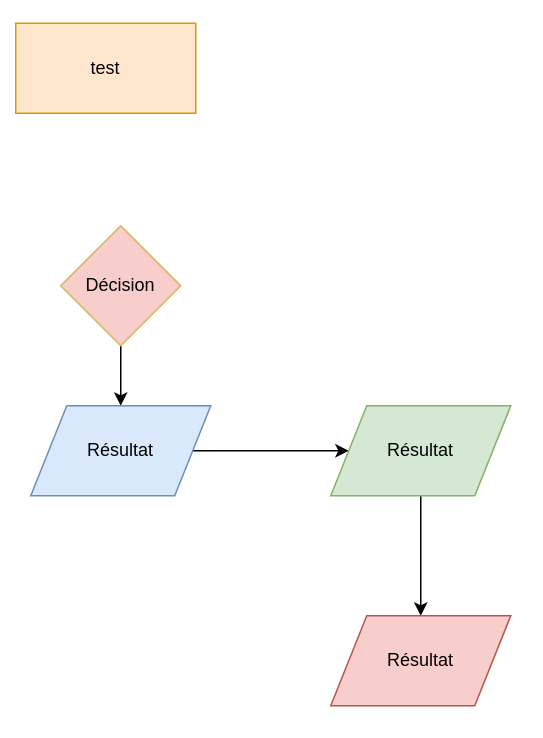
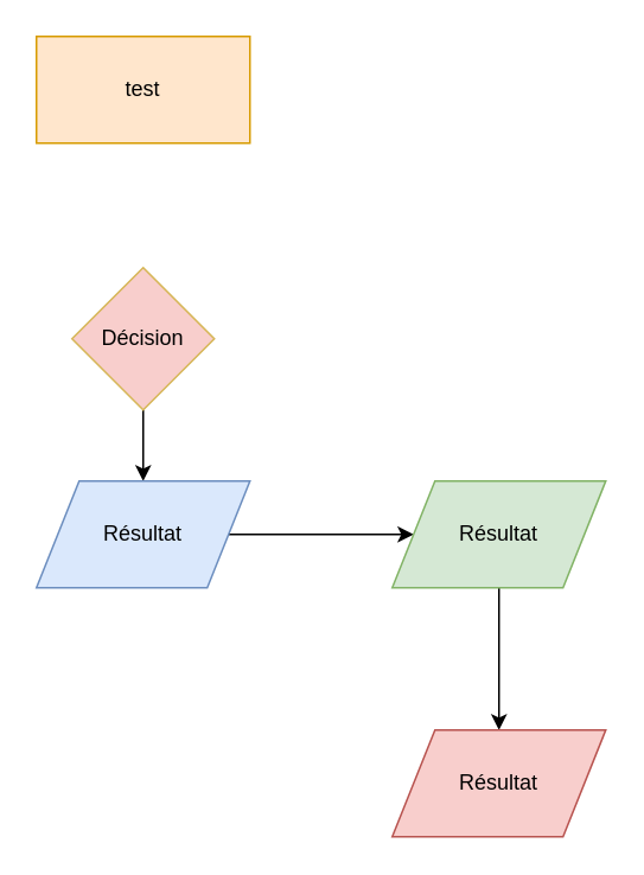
- <mxCell id="2" value="test" style="rounded=0;whiteSpace=wrap;html=1;fillColor=#ffe6cc;strokeColor=#d79b00;" vertex="1" parent="1"><mxGeometry x="10" y="15" width="120" height="60" as="geometry" /></mxCell>
+ <mxCell id="2" value="test" style="rounded=0;whiteSpace=wrap;html=1;fillColor=#ffe6cc;strokeColor=#d79b00;" vertex="1" parent="1"><mxGeometry x="20" y="20" width="120" height="60" as="geometry" /></mxCell>
